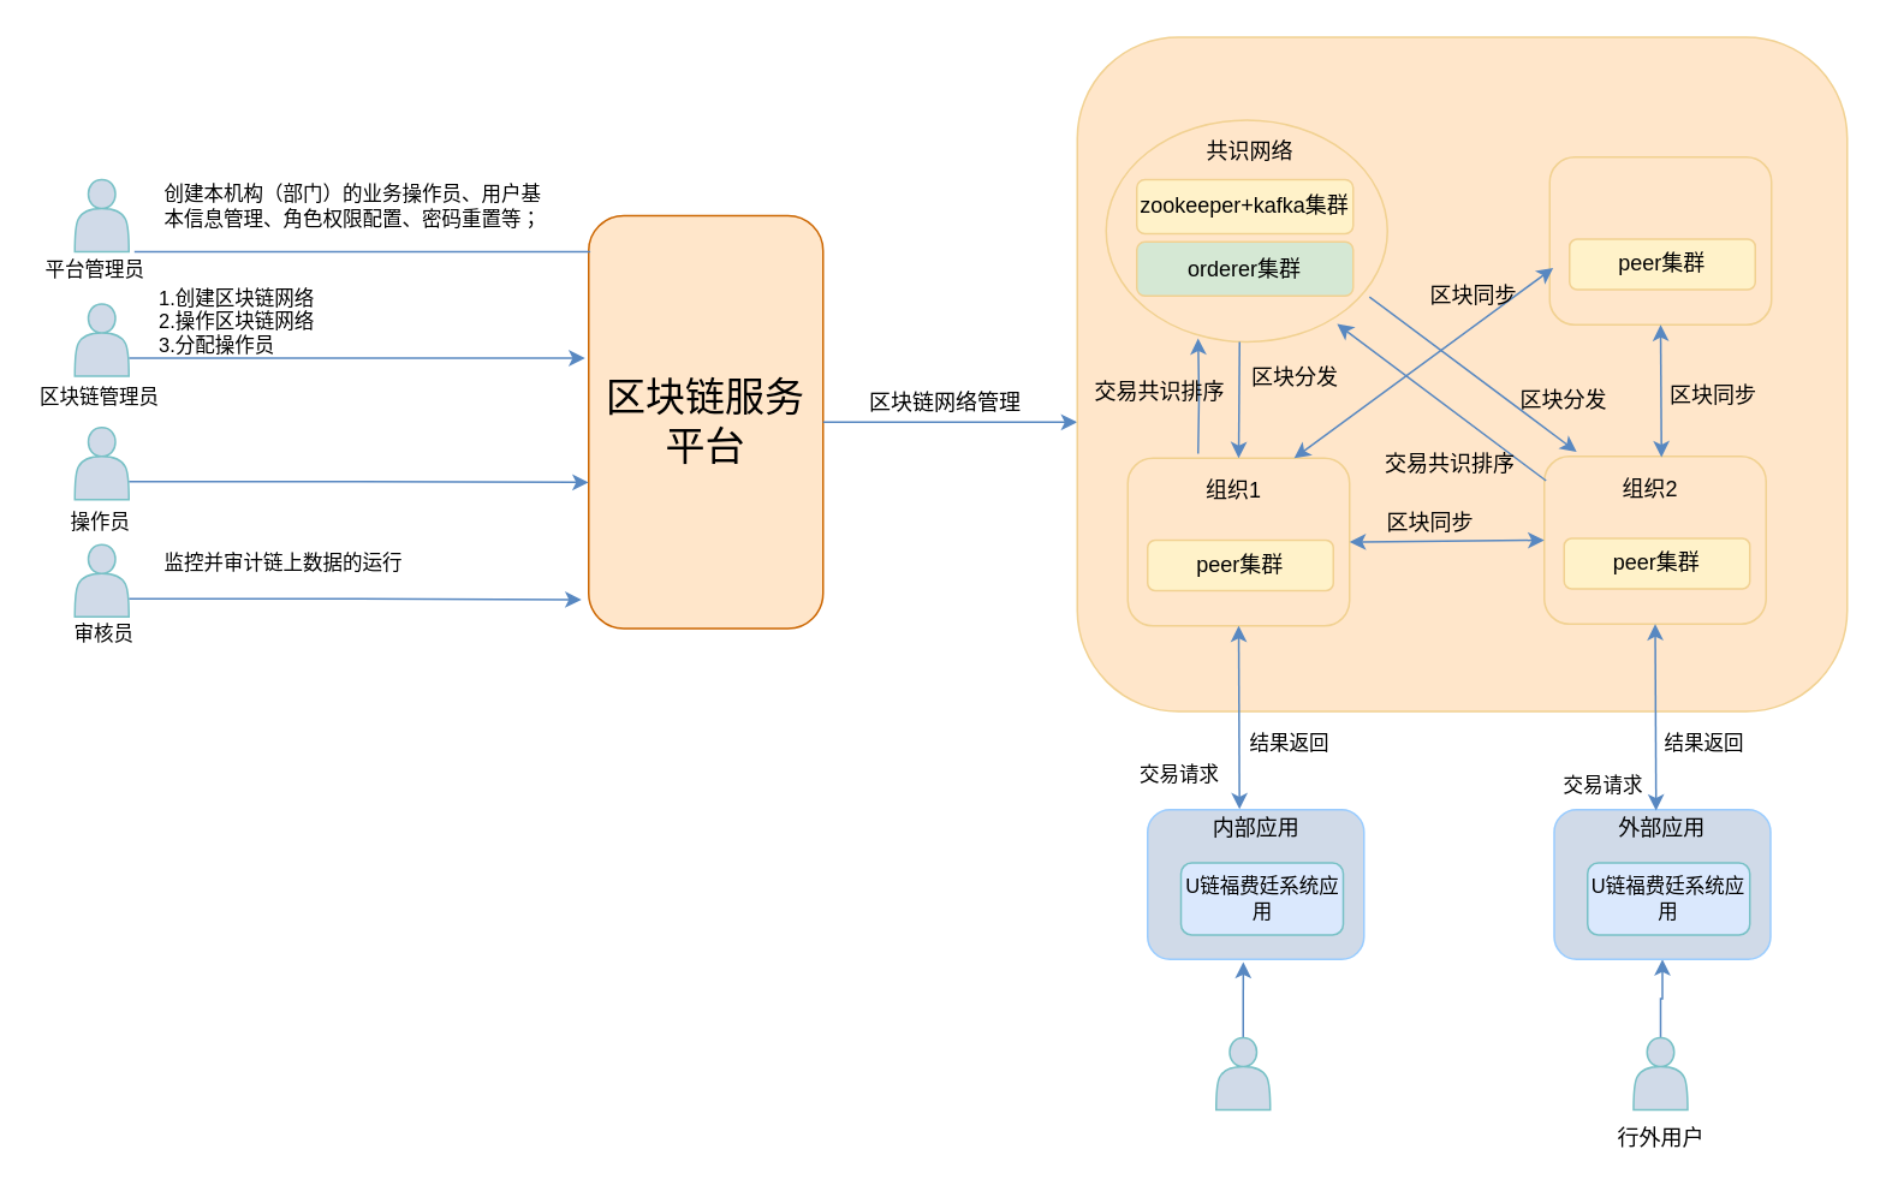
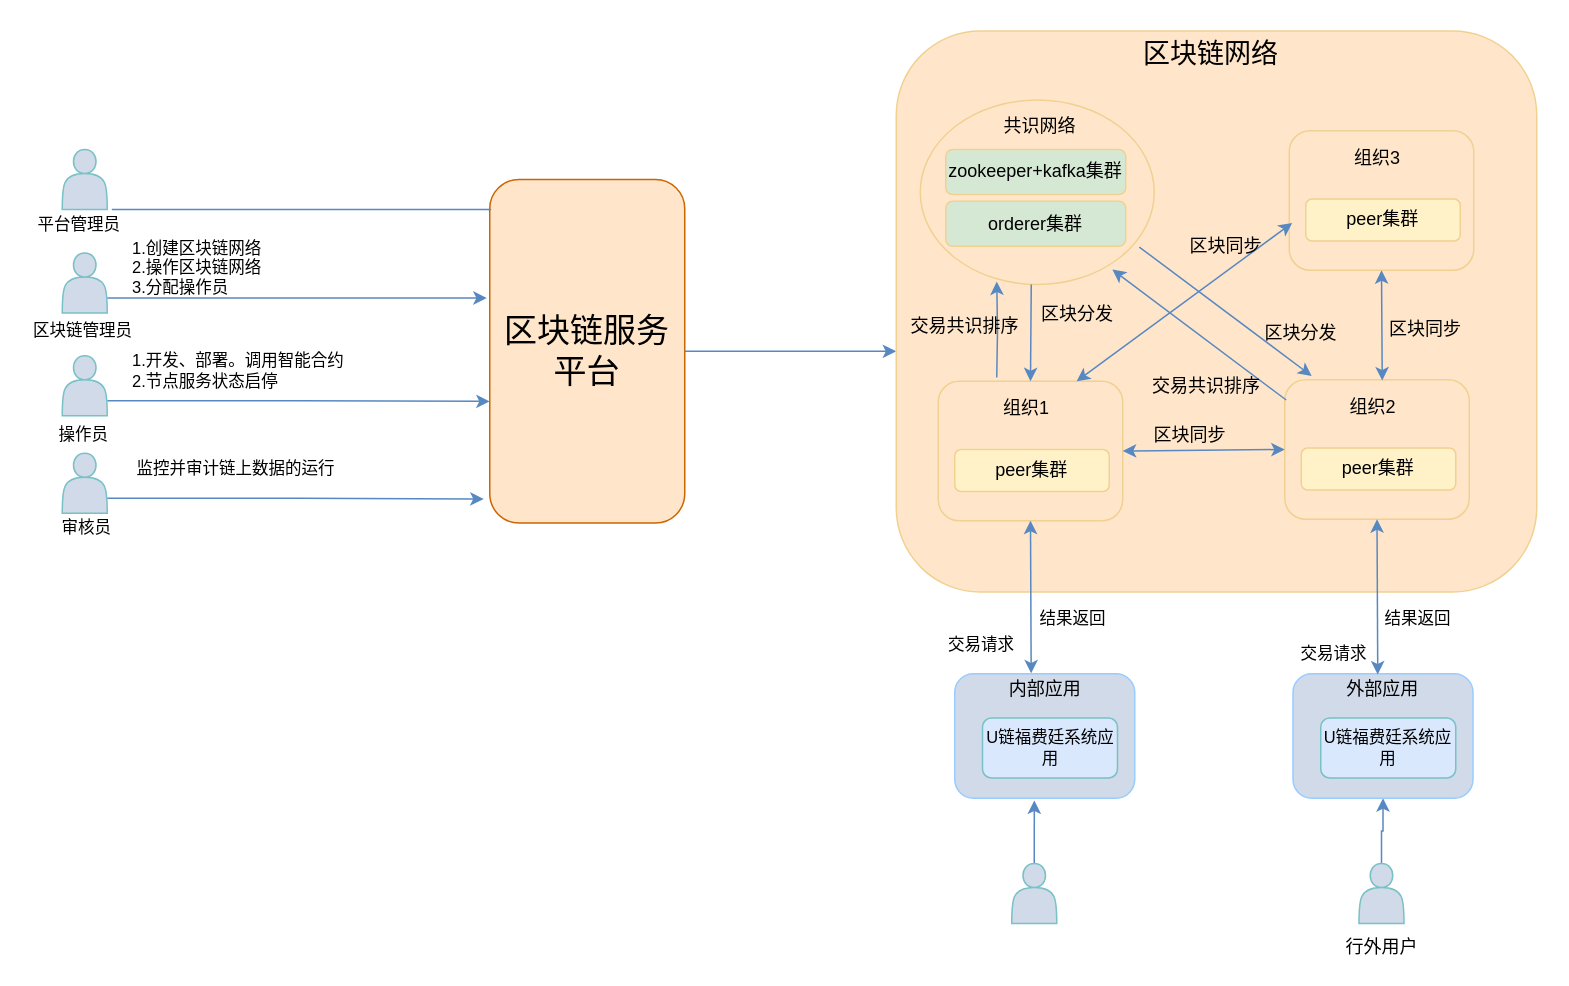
+ <mxCell id="28" value="区块链网络" style="rounded=0;whiteSpace=wrap;html=1;fillColor=none;fontSize=18;align=center;strokeColor=none;" vertex="1" parent="1"><mxGeometry x="747" y="21" width="120" height="30" as="geometry" /></mxCell>
+ <mxCell id="51" value="组织3" style="rounded=1;whiteSpace=wrap;html=1;strokeColor=none;fillColor=none;fontSize=12;align=center;" vertex="1" parent="49"><mxGeometry x="19" y="5" width="80" height="27" as="geometry" /></mxCell>
- <mxCell id="10" value="创建本机构（部门）的业务操作员、用户基本信息管理、角色权限配置、密码重置等；" style="rounded=0;whiteSpace=wrap;html=1;fontSize=11;strokeColor=none;fillColor=none;align=left;" vertex="1" parent="2"><mxGeometry x="68.5" width="220" height="30" as="geometry" /></mxCell>
- <mxCell id="56" value="zookeeper+kafka集群" style="rounded=1;whiteSpace=wrap;html=1;fillColor=#FFF2C9;fontSize=12;align=center;strokeColor=#F1D191;" vertex="1" parent="53"><mxGeometry x="17" y="33" width="120" height="30" as="geometry" /></mxCell>
+ <mxCell id="56" value="zookeeper+kafka集群" style="rounded=1;whiteSpace=wrap;html=1;fillColor=#d5e8d4;fontSize=12;align=center;strokeColor=#F1D191;" vertex="1" parent="53"><mxGeometry x="17" y="33" width="120" height="30" as="geometry" /></mxCell>
- <mxCell id="21" value="区块链网络管理" style="text;html=1;resizable=0;points=[];autosize=1;align=left;verticalAlign=top;spacingTop=-4;fontSize=12;" vertex="1" parent="1"><mxGeometry x="479.5" y="213" width="94" height="14" as="geometry" /></mxCell>
+ <mxCell id="14" value="1.开发、部署。调用智能合约&lt;br&gt;2.节点服务状态启停" style="rounded=0;whiteSpace=wrap;html=1;fillColor=none;fontSize=11;align=left;strokeColor=none;" vertex="1" parent="2"><mxGeometry x="66" y="128" width="150" height="40" as="geometry" /></mxCell>
